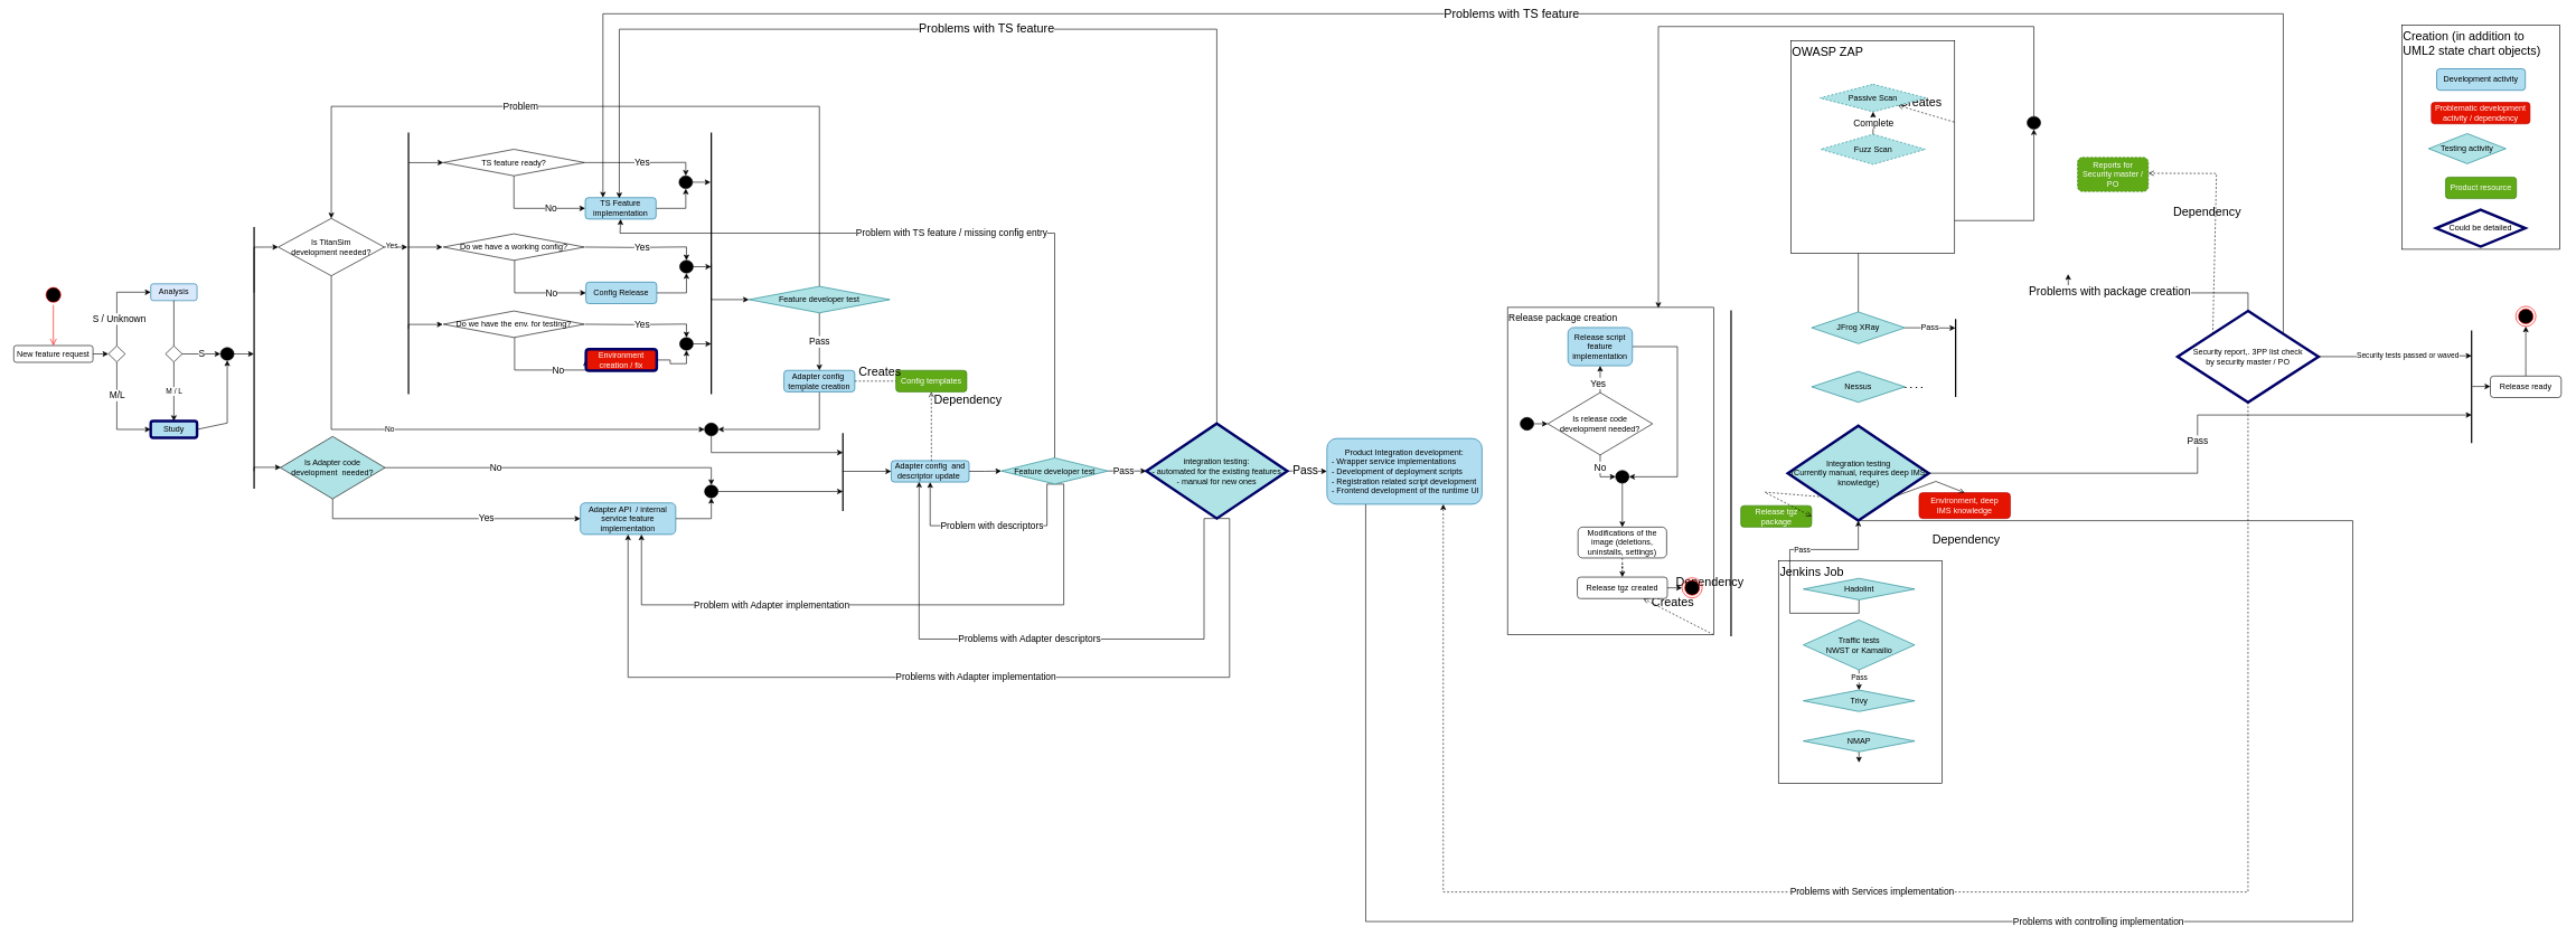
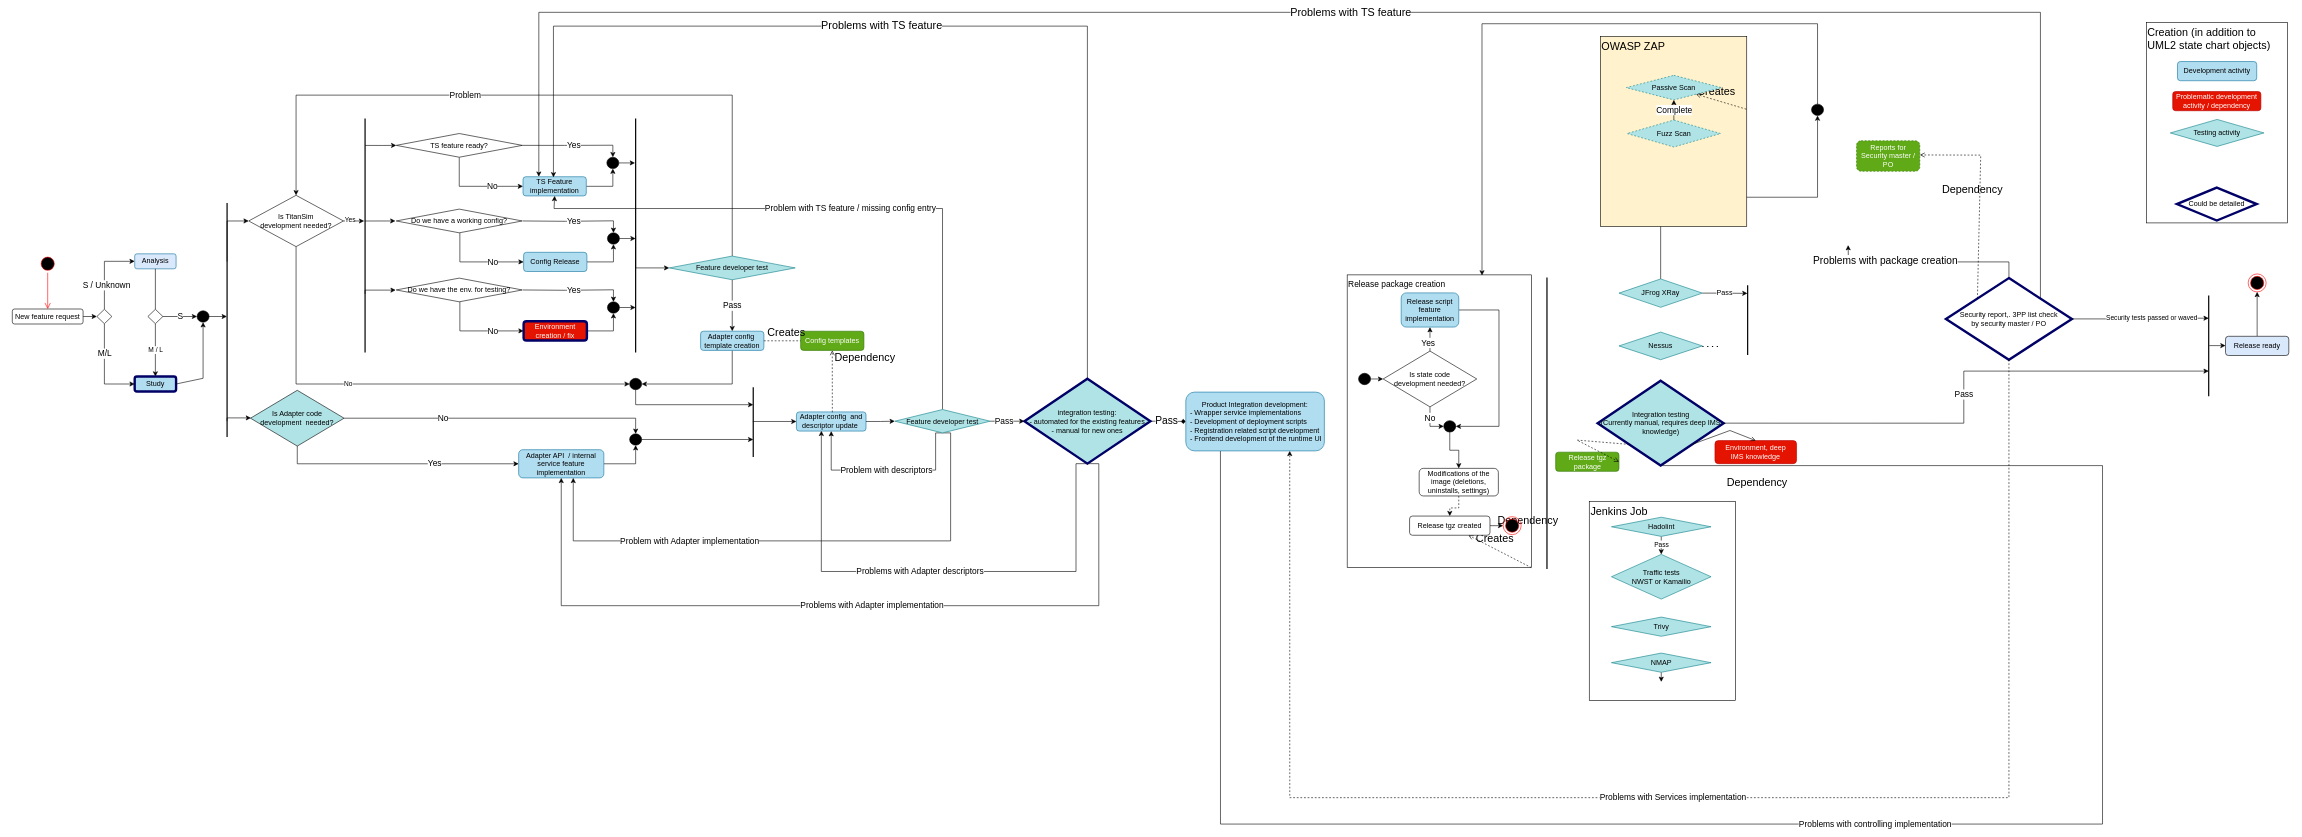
- <mxCell id="70" value="OWASP ZAP" style="rounded=0;html=1;align=left;horizontal=1;verticalAlign=top;whiteSpace=wrap;fontSize=18;" vertex="1" parent="1"><mxGeometry x="2667" y="60" width="244" height="317" as="geometry" /></mxCell>
+ <mxCell id="70" value="OWASP ZAP" style="rounded=0;html=1;align=left;horizontal=1;verticalAlign=top;whiteSpace=wrap;fontSize=18;fillColor=#fff2cc;" vertex="1" parent="1"><mxGeometry x="2667" y="60" width="244" height="317" as="geometry" /></mxCell>
- <mxCell id="132" value="Testing activity" style="rhombus;whiteSpace=wrap;html=1;fillColor=#b0e3e6;strokeColor=#0e8088;" vertex="1" parent="1"><mxGeometry x="3617" y="198.5" width="115" height="45" as="geometry" /></mxCell>
+ <mxCell id="132" value="Testing activity" style="rhombus;whiteSpace=wrap;html=1;fillColor=#b0e3e6;strokeColor=#0e8088;" vertex="1" parent="1"><mxGeometry x="3617" y="198.5" width="156" height="45" as="geometry" /></mxCell>
- <mxCell id="133" value="Product resource" style="rounded=1;whiteSpace=wrap;html=1;fillColor=#60a917;fontColor=#ffffff;strokeColor=#2D7600;" vertex="1" parent="1"><mxGeometry x="3642.25" y="263.5" width="105.5" height="32" as="geometry" /></mxCell>
- <mxCell id="56" value="Environment creation / fix" style="rounded=1;whiteSpace=wrap;html=1;fillColor=#e51400;fontColor=#ffffff;strokeColor=#000066;strokeWidth=4;" vertex="1" parent="1"><mxGeometry x="872.25" y="520" width="105.5" height="32" as="geometry" /></mxCell>
+ <mxCell id="56" value="Environment creation / fix" style="rounded=1;whiteSpace=wrap;html=1;fillColor=#e51400;fontColor=#ffffff;strokeColor=#000066;strokeWidth=4;" vertex="1" parent="1"><mxGeometry x="872.25" y="535" width="105.5" height="32" as="geometry" /></mxCell>
- <mxCell id="88" value="Release ready" style="rounded=1;whiteSpace=wrap;html=1;" vertex="1" parent="1"><mxGeometry x="3709" y="560" width="105.5" height="32" as="geometry" /></mxCell>
+ <mxCell id="88" value="Release ready" style="rounded=1;whiteSpace=wrap;html=1;fillColor=#dae8fc;" vertex="1" parent="1"><mxGeometry x="3709" y="560" width="105.5" height="32" as="geometry" /></mxCell>
- <mxCell id="121" value="Is release code&lt;br&gt;development needed?" style="rhombus;whiteSpace=wrap;html=1;" vertex="1" parent="1"><mxGeometry x="2305" y="584.62" width="156" height="93" as="geometry" /></mxCell>
+ <mxCell id="121" value="Is state code&lt;br&gt;development needed?" style="rhombus;whiteSpace=wrap;html=1;" vertex="1" parent="1"><mxGeometry x="2305" y="584.62" width="156" height="93" as="geometry" /></mxCell>
- <mxCell id="143" value="Pass" style="edgeStyle=orthogonalEdgeStyle;rounded=0;orthogonalLoop=1;jettySize=auto;html=1;exitX=1;exitY=0.5;exitDx=0;exitDy=0;entryX=0;entryY=0.5;entryDx=0;entryDy=0;fontSize=17;" edge="1" parent="1" source="144" target="145"><mxGeometry x="-0.092" relative="1" as="geometry"><mxPoint as="offset" /></mxGeometry></mxCell>
+ <mxCell id="143" value="Pass" style="edgeStyle=orthogonalEdgeStyle;rounded=0;orthogonalLoop=1;jettySize=auto;html=1;exitX=1;exitY=0.5;exitDx=0;exitDy=0;entryX=0;entryY=0.5;entryDx=0;entryDy=0;fontSize=17;endArrow=diamond;" edge="1" parent="1" source="144" target="145"><mxGeometry x="-0.092" relative="1" as="geometry"><mxPoint as="offset" /></mxGeometry></mxCell>
- <mxCell id="136" value="Modifications of the image (deletions, uninstalls, settings)" style="rounded=1;whiteSpace=wrap;html=1;" vertex="1" parent="1"><mxGeometry x="2350" y="785.12" width="132" height="46" as="geometry" /></mxCell>
+ <mxCell id="136" value="Modifications of the image (deletions, uninstalls, settings)" style="rounded=1;whiteSpace=wrap;html=1;" vertex="1" parent="1"><mxGeometry x="2365" y="780.12" width="132" height="46" as="geometry" /></mxCell>
- <mxCell id="148" value="Pass" style="edgeStyle=orthogonalEdgeStyle;rounded=0;orthogonalLoop=1;jettySize=auto;html=1;exitX=0.5;exitY=1;exitDx=0;exitDy=0;" edge="1" parent="1" source="149" target="79"><mxGeometry x="0.3" relative="1" as="geometry"><mxPoint as="offset" /></mxGeometry></mxCell>
+ <mxCell id="148" value="Pass" style="edgeStyle=orthogonalEdgeStyle;rounded=0;orthogonalLoop=1;jettySize=auto;html=1;exitX=0.5;exitY=1;exitDx=0;exitDy=0;" edge="1" parent="1" source="149" target="151"><mxGeometry x="0.3" relative="1" as="geometry"><mxPoint as="offset" /></mxGeometry></mxCell>
- <mxCell id="150" value="Pass" style="edgeStyle=orthogonalEdgeStyle;rounded=0;orthogonalLoop=1;jettySize=auto;html=1;exitX=0.5;exitY=1;exitDx=0;exitDy=0;entryX=0.5;entryY=0;entryDx=0;entryDy=0;" edge="1" parent="1" source="151" target="152"><mxGeometry x="-0.2" relative="1" as="geometry"><mxPoint as="offset" /></mxGeometry></mxCell>
